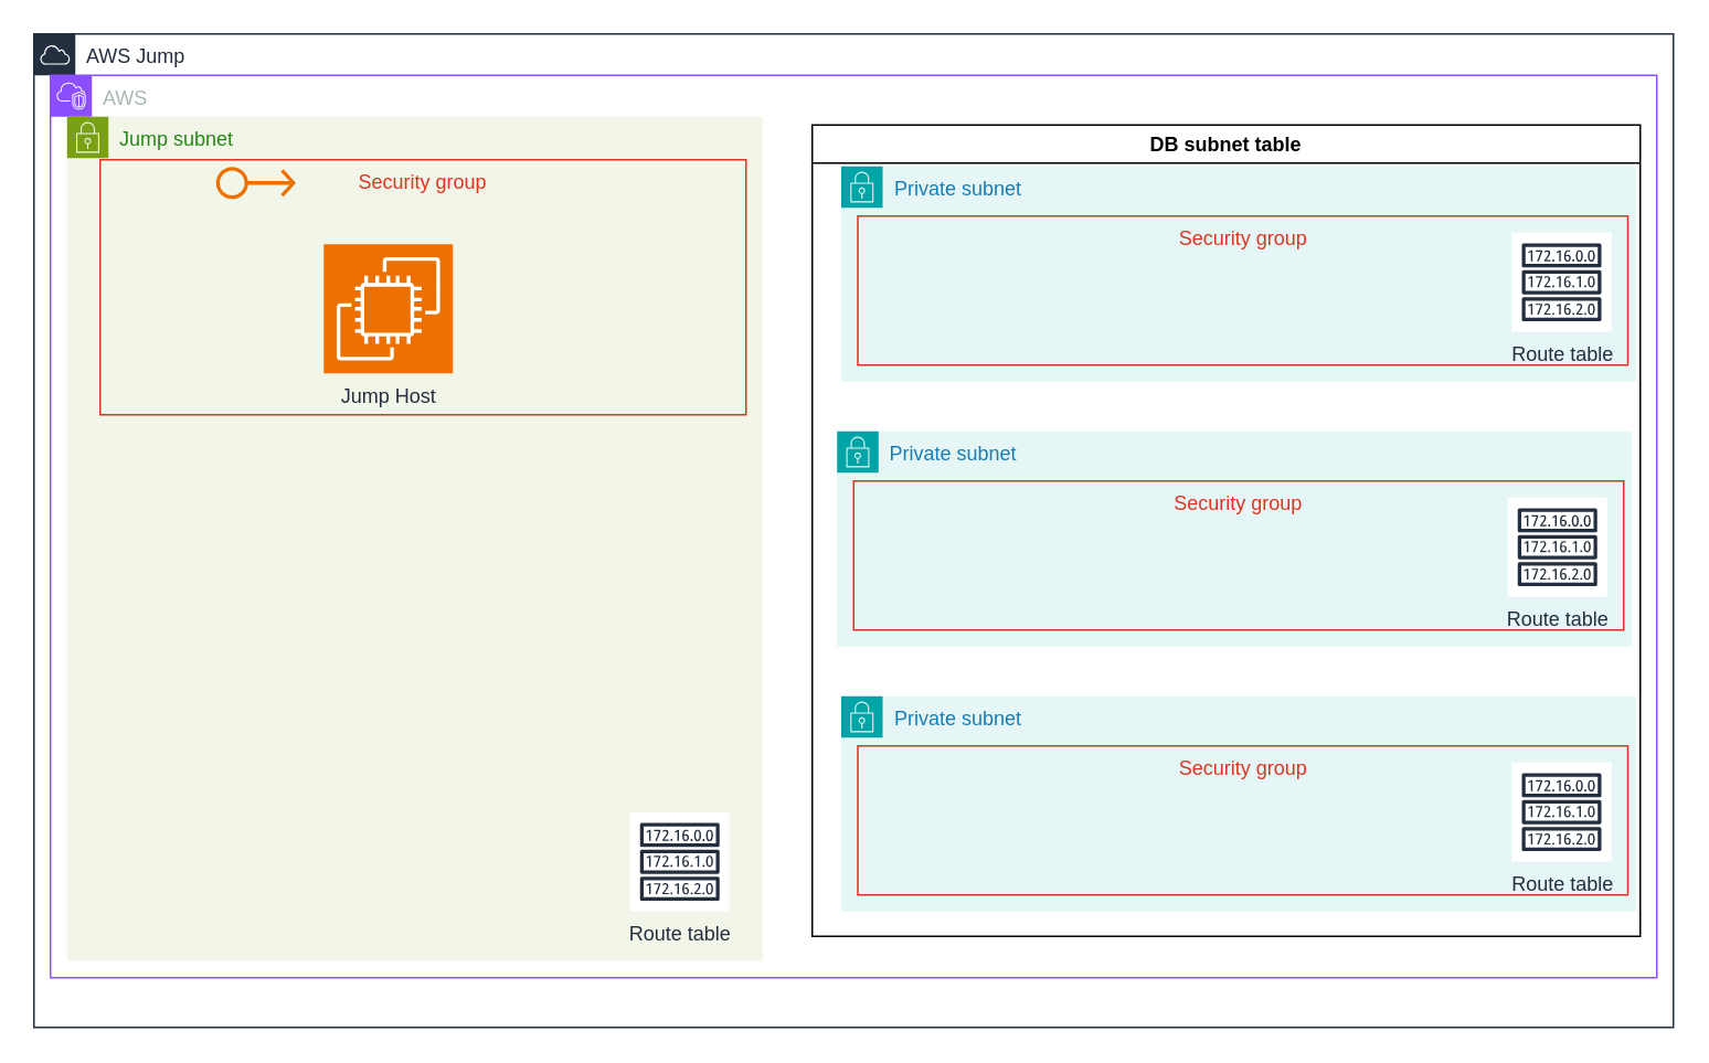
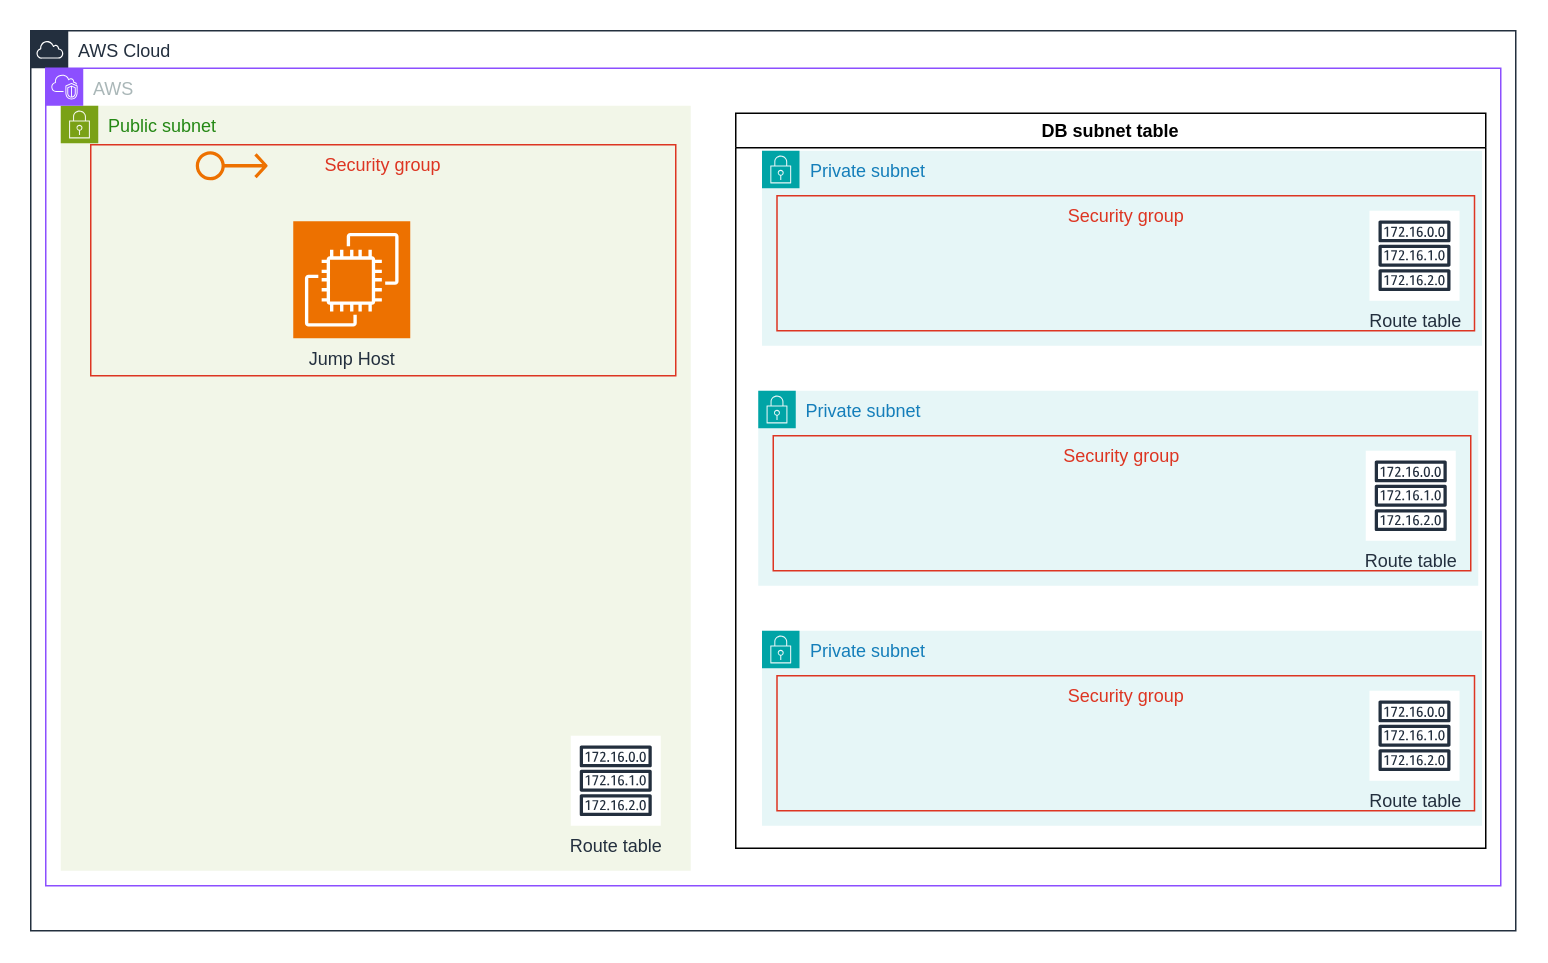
- <mxCell id="2" value="AWS Jump" style="points=[[0,0],[0.25,0],[0.5,0],[0.75,0],[1,0],[1,0.25],[1,0.5],[1,0.75],[1,1],[0.75,1],[0.5,1],[0.25,1],[0,1],[0,0.75],[0,0.5],[0,0.25]];outlineConnect=0;gradientColor=none;html=1;whiteSpace=wrap;fontSize=12;fontStyle=0;container=1;pointerEvents=0;collapsible=0;recursiveResize=0;shape=mxgraph.aws4.group;grIcon=mxgraph.aws4.group_aws_cloud;strokeColor=#232F3E;fillColor=none;verticalAlign=top;align=left;spacingLeft=30;fontColor=#232F3E;dashed=0;" parent="1" vertex="1"><mxGeometry x="20" y="20" width="990" height="600" as="geometry" /></mxCell>
+ <mxCell id="2" value="AWS Cloud" style="points=[[0,0],[0.25,0],[0.5,0],[0.75,0],[1,0],[1,0.25],[1,0.5],[1,0.75],[1,1],[0.75,1],[0.5,1],[0.25,1],[0,1],[0,0.75],[0,0.5],[0,0.25]];outlineConnect=0;gradientColor=none;html=1;whiteSpace=wrap;fontSize=12;fontStyle=0;container=1;pointerEvents=0;collapsible=0;recursiveResize=0;shape=mxgraph.aws4.group;grIcon=mxgraph.aws4.group_aws_cloud;strokeColor=#232F3E;fillColor=none;verticalAlign=top;align=left;spacingLeft=30;fontColor=#232F3E;dashed=0;" parent="1" vertex="1"><mxGeometry x="20" y="20" width="990" height="600" as="geometry" /></mxCell>
- <mxCell id="3" value="Jump subnet" style="points=[[0,0],[0.25,0],[0.5,0],[0.75,0],[1,0],[1,0.25],[1,0.5],[1,0.75],[1,1],[0.75,1],[0.5,1],[0.25,1],[0,1],[0,0.75],[0,0.5],[0,0.25]];outlineConnect=0;gradientColor=none;html=1;whiteSpace=wrap;fontSize=12;fontStyle=0;container=1;pointerEvents=0;collapsible=0;recursiveResize=0;shape=mxgraph.aws4.group;grIcon=mxgraph.aws4.group_security_group;grStroke=0;strokeColor=#7AA116;fillColor=#F2F6E8;verticalAlign=top;align=left;spacingLeft=30;fontColor=#248814;dashed=0;" parent="2" vertex="1"><mxGeometry x="20" y="50" width="420" height="510" as="geometry" /></mxCell>
+ <mxCell id="3" value="Public subnet" style="points=[[0,0],[0.25,0],[0.5,0],[0.75,0],[1,0],[1,0.25],[1,0.5],[1,0.75],[1,1],[0.75,1],[0.5,1],[0.25,1],[0,1],[0,0.75],[0,0.5],[0,0.25]];outlineConnect=0;gradientColor=none;html=1;whiteSpace=wrap;fontSize=12;fontStyle=0;container=1;pointerEvents=0;collapsible=0;recursiveResize=0;shape=mxgraph.aws4.group;grIcon=mxgraph.aws4.group_security_group;grStroke=0;strokeColor=#7AA116;fillColor=#F2F6E8;verticalAlign=top;align=left;spacingLeft=30;fontColor=#248814;dashed=0;" parent="2" vertex="1"><mxGeometry x="20" y="50" width="420" height="510" as="geometry" /></mxCell>
